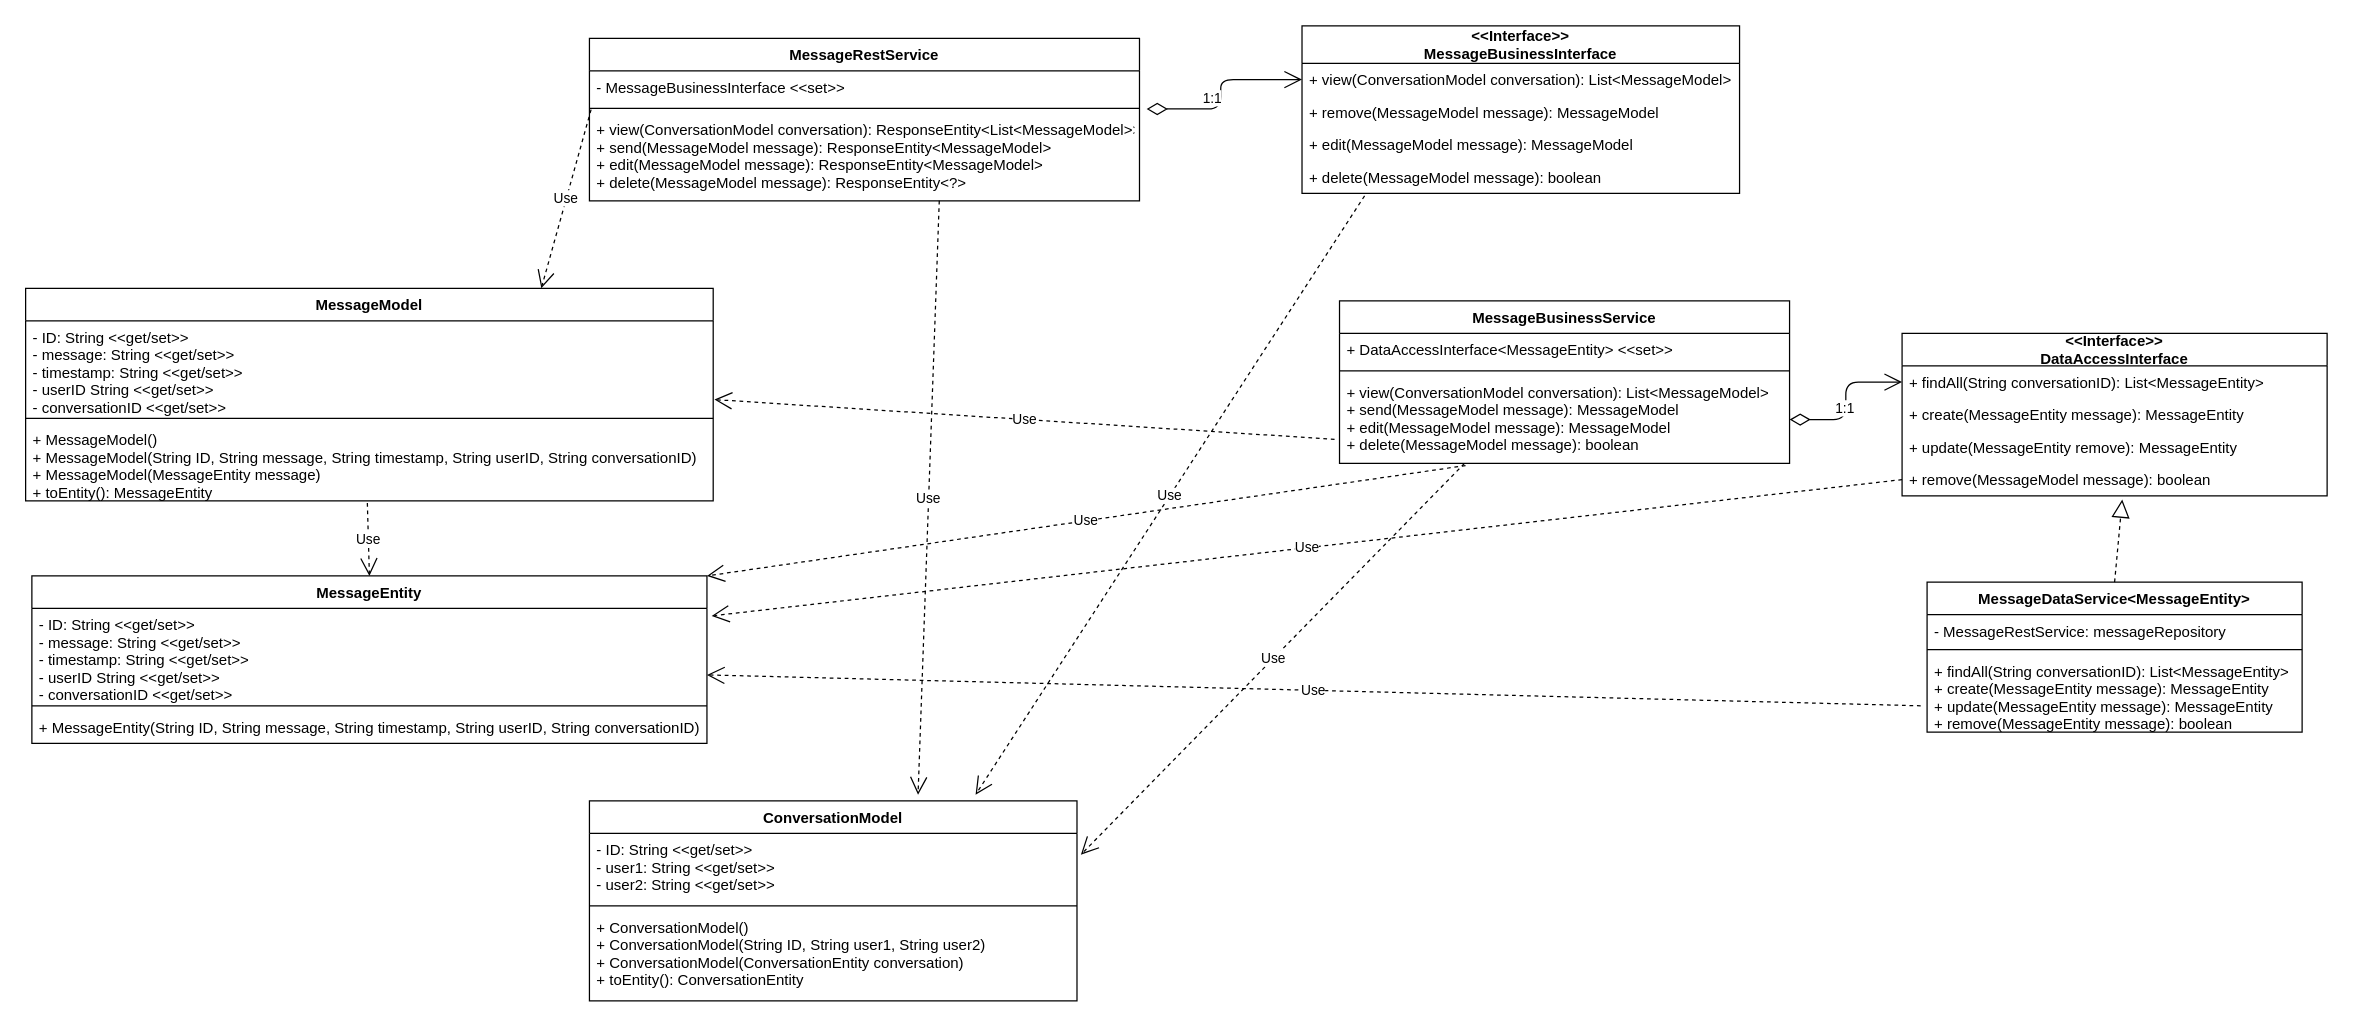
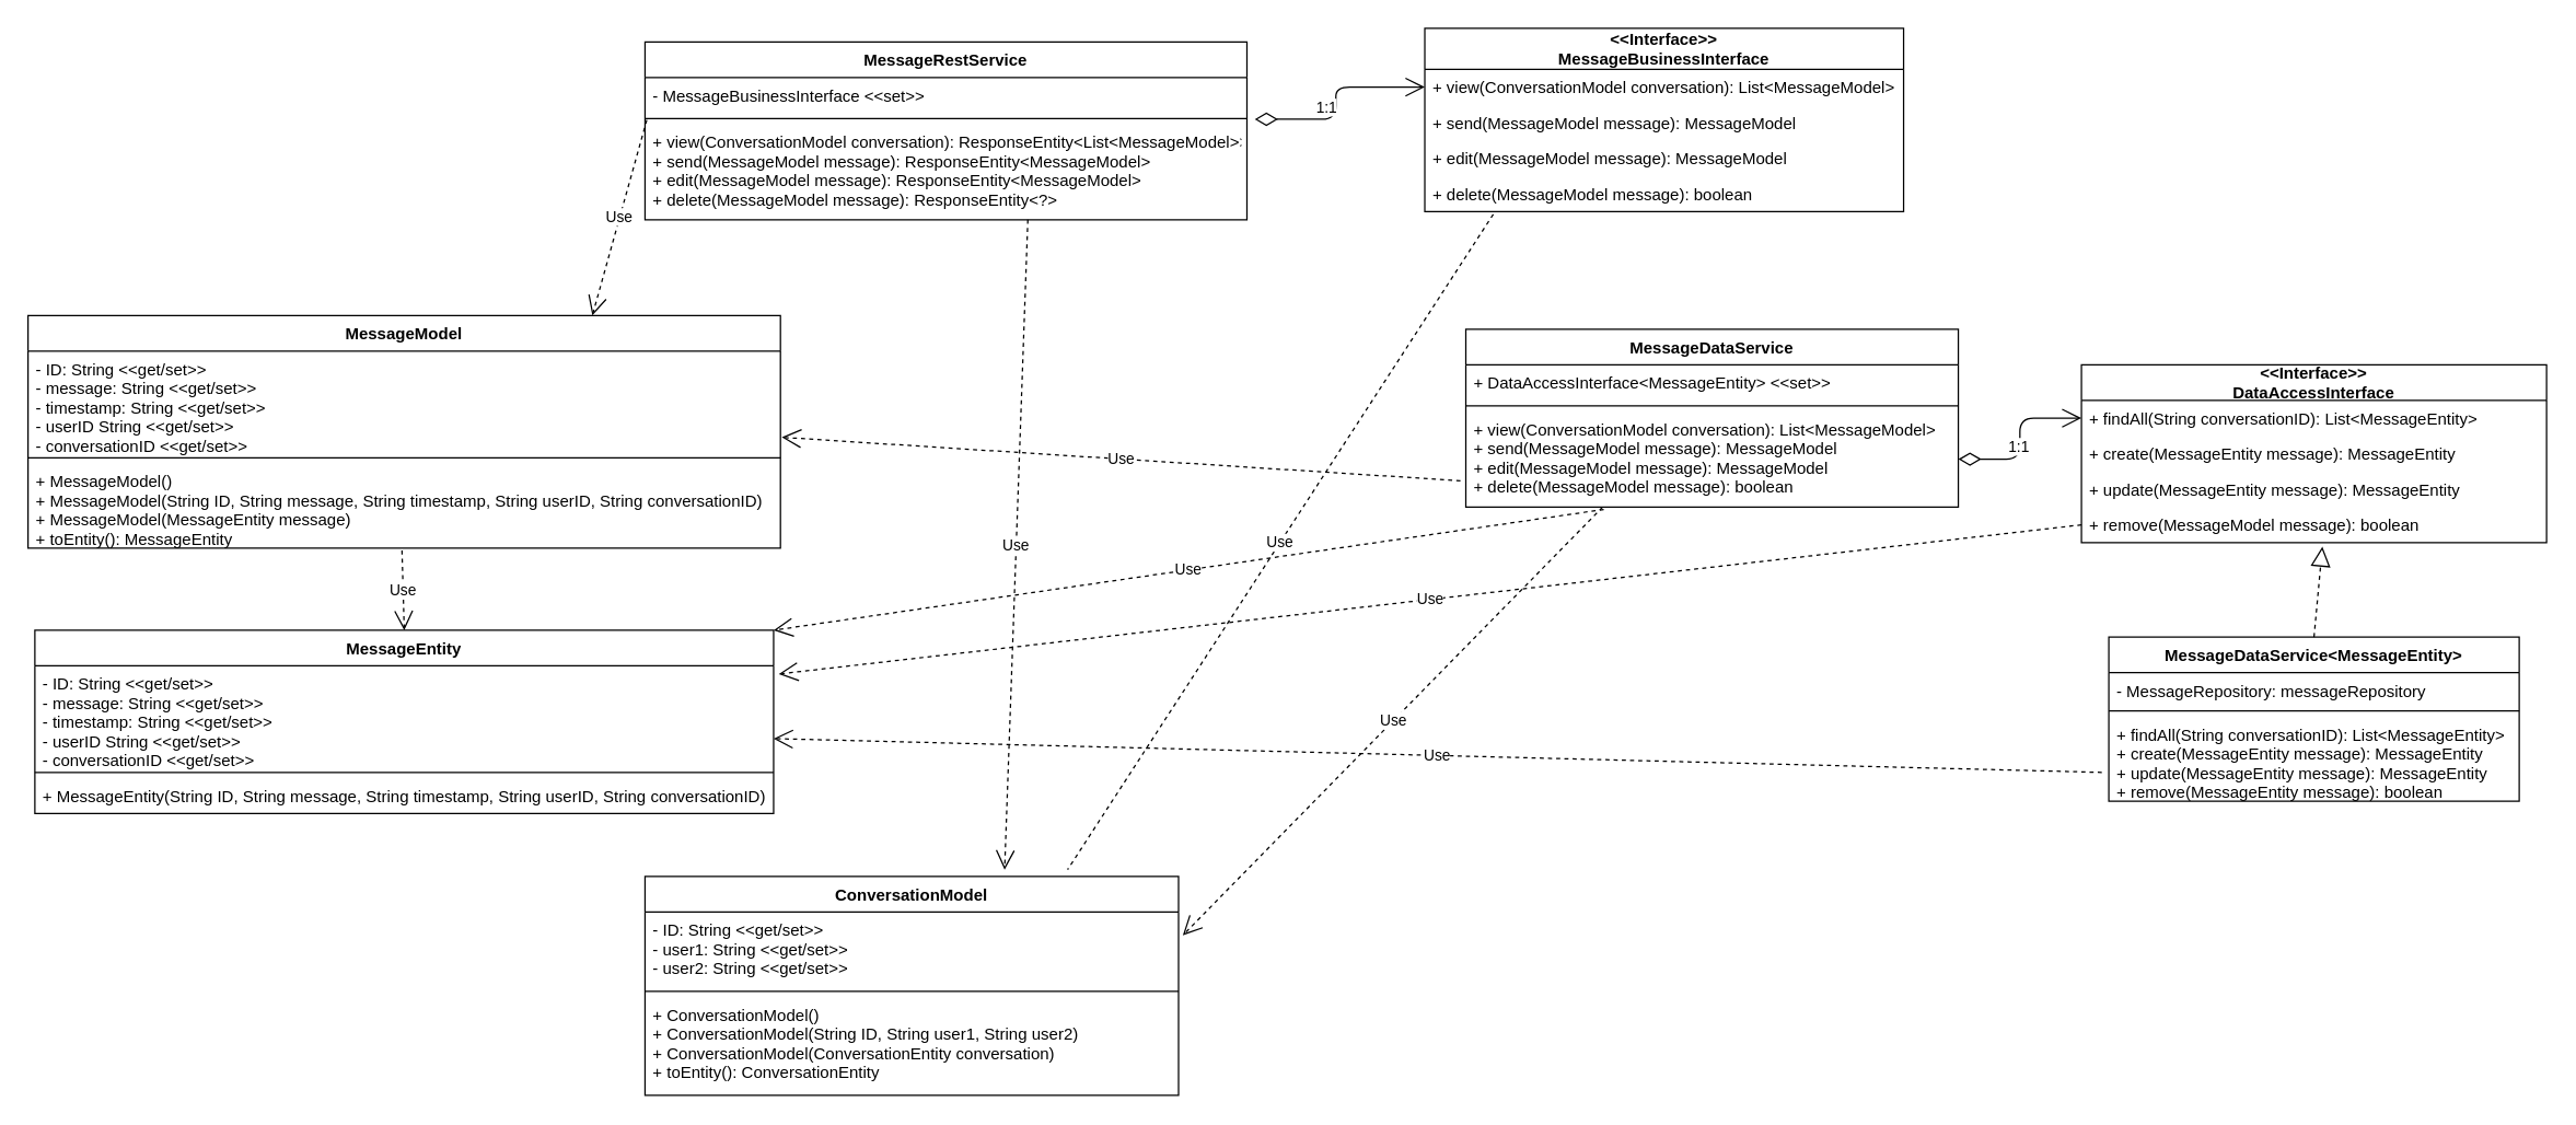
- <mxCell id="12" value="+ remove(MessageModel message): MessageModel" style="text;strokeColor=none;fillColor=none;align=left;verticalAlign=top;spacingLeft=4;spacingRight=4;overflow=hidden;rotatable=0;points=[[0,0.5],[1,0.5]];portConstraint=eastwest;" parent="10" vertex="1"><mxGeometry y="56" width="350" height="26" as="geometry" /></mxCell>
+ <mxCell id="12" value="+ send(MessageModel message): MessageModel" style="text;strokeColor=none;fillColor=none;align=left;verticalAlign=top;spacingLeft=4;spacingRight=4;overflow=hidden;rotatable=0;points=[[0,0.5],[1,0.5]];portConstraint=eastwest;" parent="10" vertex="1"><mxGeometry y="56" width="350" height="26" as="geometry" /></mxCell>
- <mxCell id="15" value="MessageBusinessService" style="swimlane;fontStyle=1;align=center;verticalAlign=top;childLayout=stackLayout;horizontal=1;startSize=26;horizontalStack=0;resizeParent=1;resizeParentMax=0;resizeLast=0;collapsible=1;marginBottom=0;" parent="1" vertex="1"><mxGeometry x="1071" y="240" width="360" height="130" as="geometry" /></mxCell>
+ <mxCell id="15" value="MessageDataService" style="swimlane;fontStyle=1;align=center;verticalAlign=top;childLayout=stackLayout;horizontal=1;startSize=26;horizontalStack=0;resizeParent=1;resizeParentMax=0;resizeLast=0;collapsible=1;marginBottom=0;" parent="1" vertex="1"><mxGeometry x="1071" y="240" width="360" height="130" as="geometry" /></mxCell>
- <mxCell id="26" value="+ update(MessageEntity remove): MessageEntity" style="text;strokeColor=none;fillColor=none;align=left;verticalAlign=top;spacingLeft=4;spacingRight=4;overflow=hidden;rotatable=0;points=[[0,0.5],[1,0.5]];portConstraint=eastwest;" vertex="1" parent="23"><mxGeometry y="78" width="340" height="26" as="geometry" /></mxCell>
+ <mxCell id="26" value="+ update(MessageEntity message): MessageEntity" style="text;strokeColor=none;fillColor=none;align=left;verticalAlign=top;spacingLeft=4;spacingRight=4;overflow=hidden;rotatable=0;points=[[0,0.5],[1,0.5]];portConstraint=eastwest;" vertex="1" parent="23"><mxGeometry y="78" width="340" height="26" as="geometry" /></mxCell>
- <mxCell id="29" value="- MessageRestService: messageRepository" style="text;strokeColor=none;fillColor=none;align=left;verticalAlign=top;spacingLeft=4;spacingRight=4;overflow=hidden;rotatable=0;points=[[0,0.5],[1,0.5]];portConstraint=eastwest;" parent="28" vertex="1"><mxGeometry y="26" width="300" height="24" as="geometry" /></mxCell>
+ <mxCell id="29" value="- MessageRepository: messageRepository" style="text;strokeColor=none;fillColor=none;align=left;verticalAlign=top;spacingLeft=4;spacingRight=4;overflow=hidden;rotatable=0;points=[[0,0.5],[1,0.5]];portConstraint=eastwest;" parent="28" vertex="1"><mxGeometry y="26" width="300" height="24" as="geometry" /></mxCell>
- <mxCell id="45" value="Use" style="endArrow=open;endSize=12;dashed=1;html=1;exitX=0.143;exitY=1.077;exitDx=0;exitDy=0;exitPerimeter=0;entryX=0.792;entryY=-0.031;entryDx=0;entryDy=0;entryPerimeter=0;" edge="1" parent="1" source="14" target="41"><mxGeometry width="160" relative="1" as="geometry"><mxPoint x="1097.8" y="177.75" as="sourcePoint" /><mxPoint x="771" y="630" as="targetPoint" /></mxGeometry></mxCell>
+ <mxCell id="45" value="Use" style="endArrow=none;endSize=12;dashed=1;html=1;exitX=0.143;exitY=1.077;exitDx=0;exitDy=0;exitPerimeter=0;entryX=0.792;entryY=-0.031;entryDx=0;entryDy=0;entryPerimeter=0;" edge="1" parent="1" source="14" target="41"><mxGeometry width="160" relative="1" as="geometry"><mxPoint x="1097.8" y="177.75" as="sourcePoint" /><mxPoint x="771" y="630" as="targetPoint" /></mxGeometry></mxCell>
